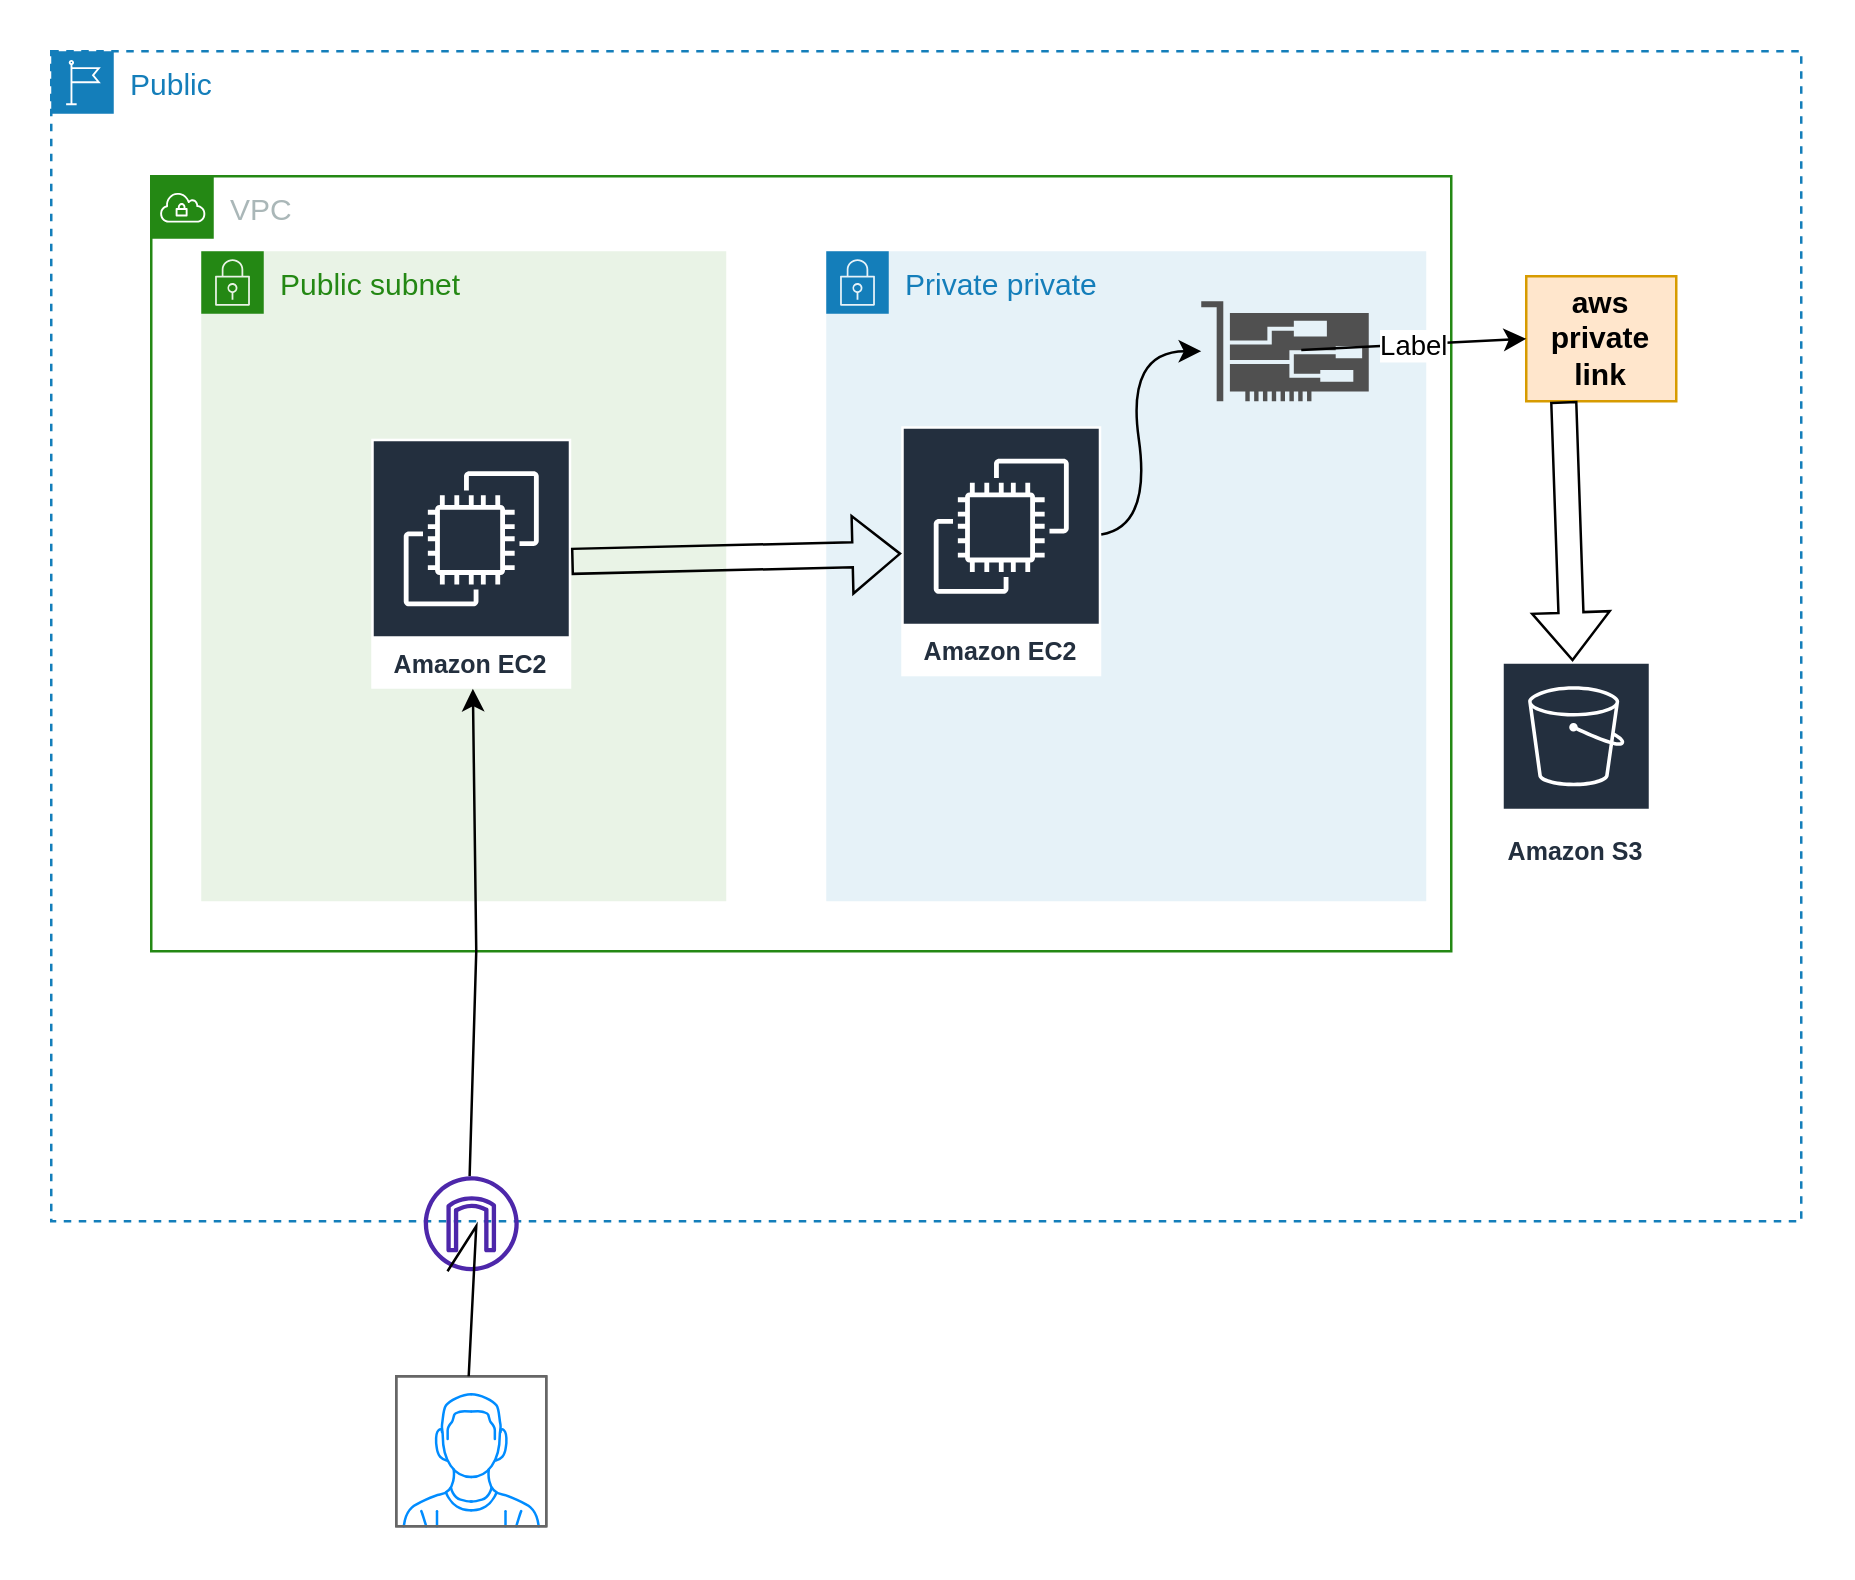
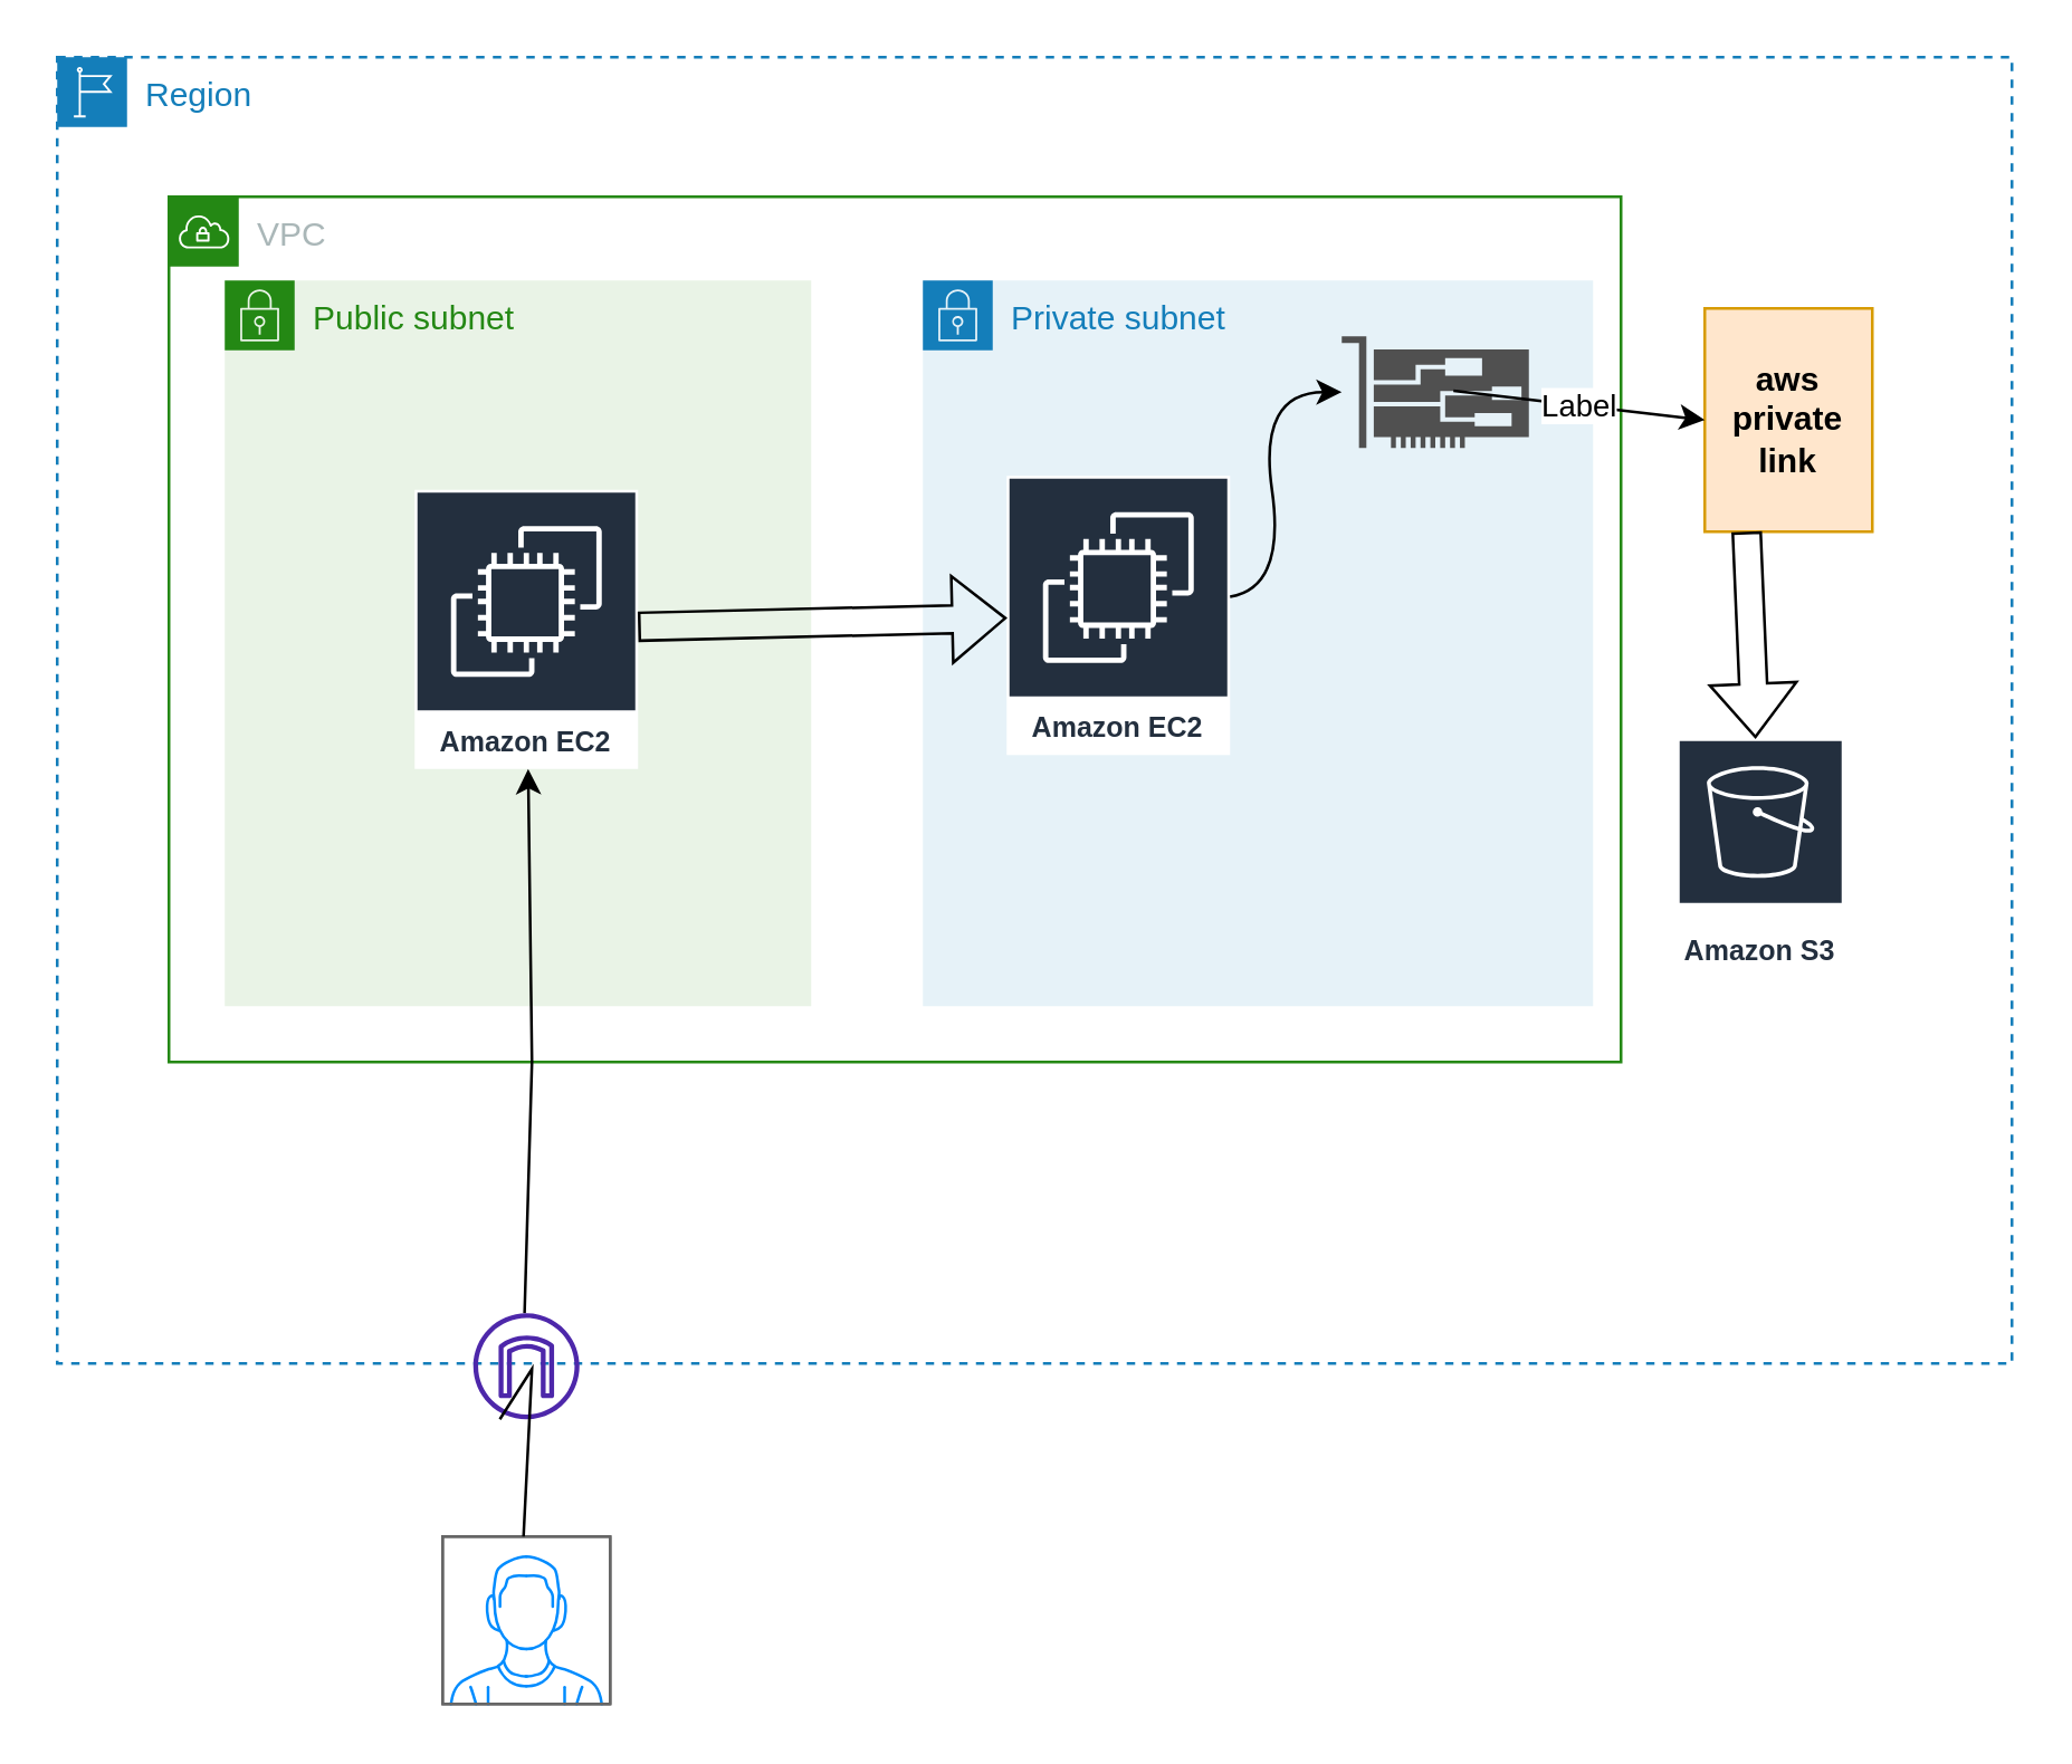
- <mxCell id="2" value="Public" style="points=[[0,0],[0.25,0],[0.5,0],[0.75,0],[1,0],[1,0.25],[1,0.5],[1,0.75],[1,1],[0.75,1],[0.5,1],[0.25,1],[0,1],[0,0.75],[0,0.5],[0,0.25]];outlineConnect=0;gradientColor=none;html=1;whiteSpace=wrap;fontSize=12;fontStyle=0;container=1;pointerEvents=0;collapsible=0;recursiveResize=0;shape=mxgraph.aws4.group;grIcon=mxgraph.aws4.group_region;strokeColor=#147EBA;fillColor=none;verticalAlign=top;align=left;spacingLeft=30;fontColor=#147EBA;dashed=1;" vertex="1" parent="1"><mxGeometry x="20" y="20" width="700" height="468" as="geometry" /></mxCell>
+ <mxCell id="2" value="Region" style="points=[[0,0],[0.25,0],[0.5,0],[0.75,0],[1,0],[1,0.25],[1,0.5],[1,0.75],[1,1],[0.75,1],[0.5,1],[0.25,1],[0,1],[0,0.75],[0,0.5],[0,0.25]];outlineConnect=0;gradientColor=none;html=1;whiteSpace=wrap;fontSize=12;fontStyle=0;container=1;pointerEvents=0;collapsible=0;recursiveResize=0;shape=mxgraph.aws4.group;grIcon=mxgraph.aws4.group_region;strokeColor=#147EBA;fillColor=none;verticalAlign=top;align=left;spacingLeft=30;fontColor=#147EBA;dashed=1;" vertex="1" parent="1"><mxGeometry x="20" y="20" width="700" height="468" as="geometry" /></mxCell>
- <mxCell id="9" value="Private private" style="points=[[0,0],[0.25,0],[0.5,0],[0.75,0],[1,0],[1,0.25],[1,0.5],[1,0.75],[1,1],[0.75,1],[0.5,1],[0.25,1],[0,1],[0,0.75],[0,0.5],[0,0.25]];outlineConnect=0;gradientColor=none;html=1;whiteSpace=wrap;fontSize=12;fontStyle=0;container=1;pointerEvents=0;collapsible=0;recursiveResize=0;shape=mxgraph.aws4.group;grIcon=mxgraph.aws4.group_security_group;grStroke=0;strokeColor=#147EBA;fillColor=#E6F2F8;verticalAlign=top;align=left;spacingLeft=30;fontColor=#147EBA;dashed=0;" vertex="1" parent="6"><mxGeometry x="270" y="30" width="240" height="260" as="geometry" /></mxCell>
+ <mxCell id="9" value="Private subnet" style="points=[[0,0],[0.25,0],[0.5,0],[0.75,0],[1,0],[1,0.25],[1,0.5],[1,0.75],[1,1],[0.75,1],[0.5,1],[0.25,1],[0,1],[0,0.75],[0,0.5],[0,0.25]];outlineConnect=0;gradientColor=none;html=1;whiteSpace=wrap;fontSize=12;fontStyle=0;container=1;pointerEvents=0;collapsible=0;recursiveResize=0;shape=mxgraph.aws4.group;grIcon=mxgraph.aws4.group_security_group;grStroke=0;strokeColor=#147EBA;fillColor=#E6F2F8;verticalAlign=top;align=left;spacingLeft=30;fontColor=#147EBA;dashed=0;" vertex="1" parent="6"><mxGeometry x="270" y="30" width="240" height="260" as="geometry" /></mxCell>
- <mxCell id="4" value="&lt;b&gt;aws private link&lt;/b&gt;" style="rounded=0;whiteSpace=wrap;html=1;fillColor=#ffe6cc;strokeColor=#d79b00;" vertex="1" parent="2"><mxGeometry x="590" y="90" width="60" height="50" as="geometry" /></mxCell>
+ <mxCell id="4" value="&lt;b&gt;aws private link&lt;/b&gt;" style="rounded=0;whiteSpace=wrap;html=1;fillColor=#ffe6cc;strokeColor=#d79b00;" vertex="1" parent="2"><mxGeometry x="590" y="90" width="60" height="80" as="geometry" /></mxCell>
